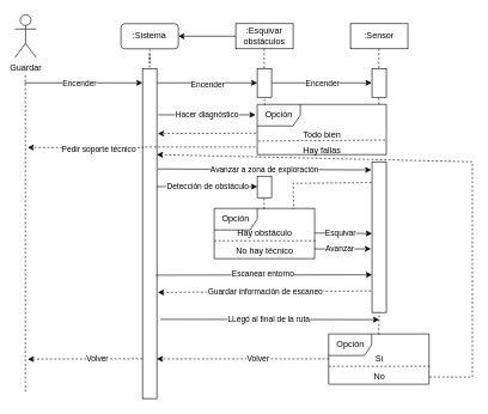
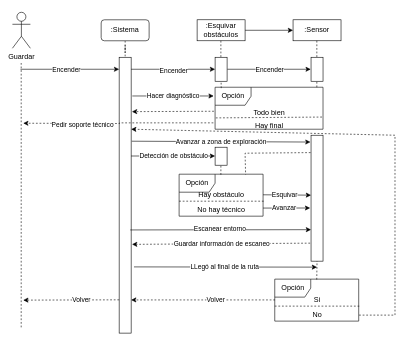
- <mxCell id="10" value="" style="edgeStyle=orthogonalEdgeStyle;rounded=0;orthogonalLoop=1;jettySize=auto;html=1;" edge="1" parent="1" source="11" target="6"><mxGeometry relative="1" as="geometry" /></mxCell>
+ <mxCell id="10" value="" style="edgeStyle=orthogonalEdgeStyle;rounded=0;orthogonalLoop=1;jettySize=auto;html=1;" edge="1" parent="1" source="11" target="12"><mxGeometry relative="1" as="geometry" /></mxCell>
- <mxCell id="42" value="Hay fallas" style="text;html=1;align=center;verticalAlign=middle;resizable=0;points=[];autosize=1;strokeColor=none;fillColor=none;" vertex="1" parent="1"><mxGeometry x="408" y="195" width="80" height="30" as="geometry" /></mxCell>
+ <mxCell id="42" value="Hay final" style="text;html=1;align=center;verticalAlign=middle;resizable=0;points=[];autosize=1;strokeColor=none;fillColor=none;" vertex="1" parent="1"><mxGeometry x="408" y="195" width="80" height="30" as="geometry" /></mxCell>
